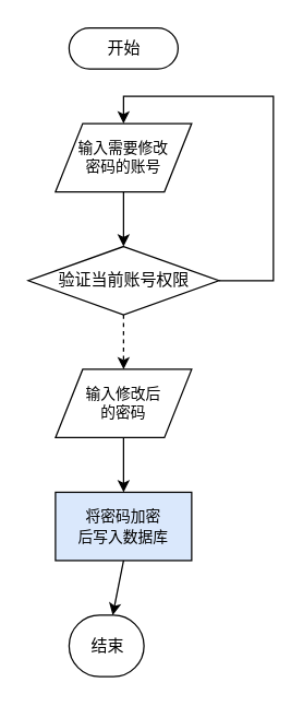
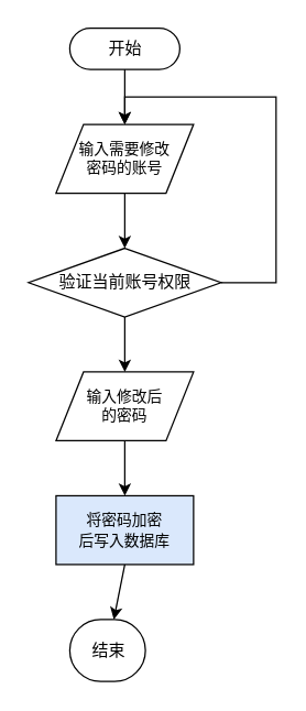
+ <mxCell id="2" style="edgeStyle=none;html=1;exitX=0.5;exitY=0.5;exitDx=0;exitDy=15;exitPerimeter=0;entryX=0.5;entryY=0;entryDx=0;entryDy=0;" parent="1" source="3" target="5" edge="1"><mxGeometry relative="1" as="geometry" /></mxCell>
- <mxCell id="7" value="" style="edgeStyle=none;html=1;dashed=1;" parent="1" source="8" target="11" edge="1"><mxGeometry relative="1" as="geometry" /></mxCell>
+ <mxCell id="7" value="" style="edgeStyle=none;html=1;" parent="1" source="8" target="11" edge="1"><mxGeometry relative="1" as="geometry" /></mxCell>
